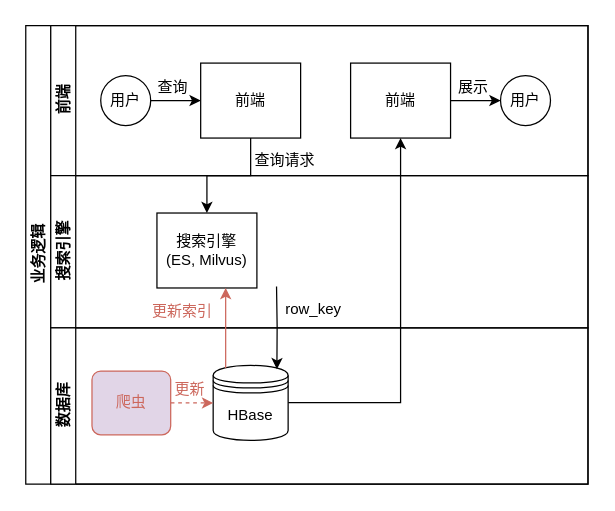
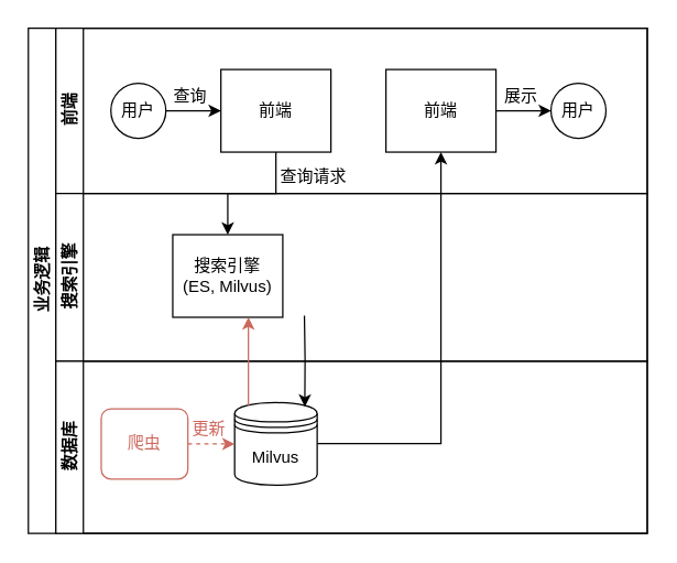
- <mxCell id="15" value="row_key" style="text;html=1;align=center;verticalAlign=middle;resizable=0;points=[];autosize=1;strokeColor=none;fillColor=none;" vertex="1" parent="13"><mxGeometry x="175" y="92" width="70" height="30" as="geometry" /></mxCell>
- <mxCell id="16" value="更新索引" style="text;html=1;align=center;verticalAlign=middle;resizable=0;points=[];autosize=1;strokeColor=none;fillColor=none;fontColor=#CC675C;" vertex="1" parent="13"><mxGeometry x="72" y="96" width="66" height="26" as="geometry" /></mxCell>
- <mxCell id="21" value="&lt;font color=&quot;#cc675c&quot;&gt;爬虫&lt;/font&gt;" style="rounded=1;whiteSpace=wrap;html=1;absoluteArcSize=1;arcSize=14;strokeWidth=1;strokeColor=#CC675C;fillColor=#e1d5e7;" vertex="1" parent="17"><mxGeometry x="33" y="34.5" width="63" height="51" as="geometry" /></mxCell>
+ <mxCell id="21" value="&lt;font color=&quot;#cc675c&quot;&gt;爬虫&lt;/font&gt;" style="rounded=1;whiteSpace=wrap;html=1;absoluteArcSize=1;arcSize=14;strokeWidth=1;strokeColor=#CC675C;fillColor=#FFFFFF;" vertex="1" parent="17"><mxGeometry x="33" y="34.5" width="63" height="51" as="geometry" /></mxCell>
- <mxCell id="19" value="HBase" style="shape=datastore;whiteSpace=wrap;html=1;" parent="17" vertex="1"><mxGeometry x="130" y="30" width="60" height="60" as="geometry" /></mxCell>
+ <mxCell id="19" value="Milvus" style="shape=datastore;whiteSpace=wrap;html=1;" parent="17" vertex="1"><mxGeometry x="130" y="30" width="60" height="60" as="geometry" /></mxCell>
